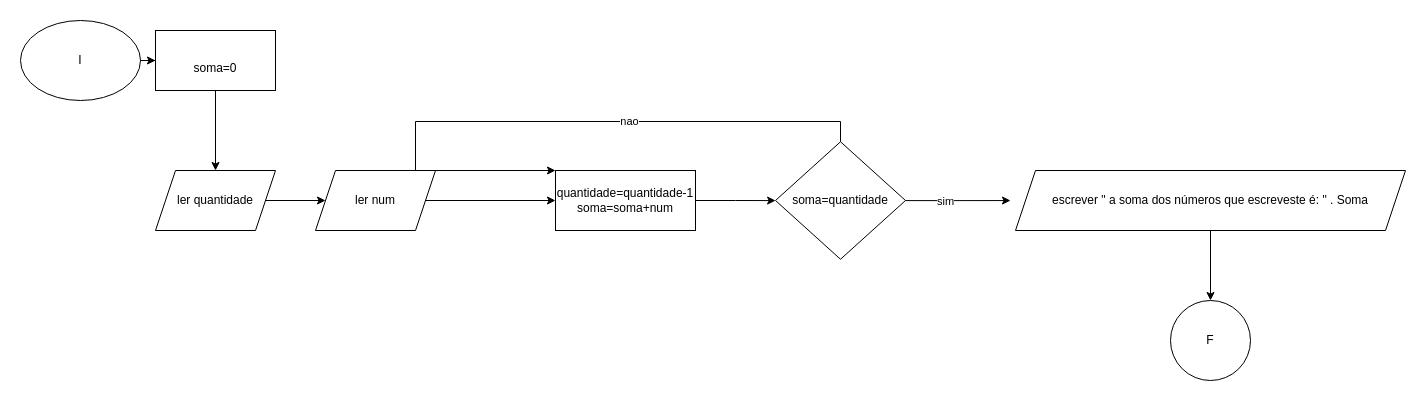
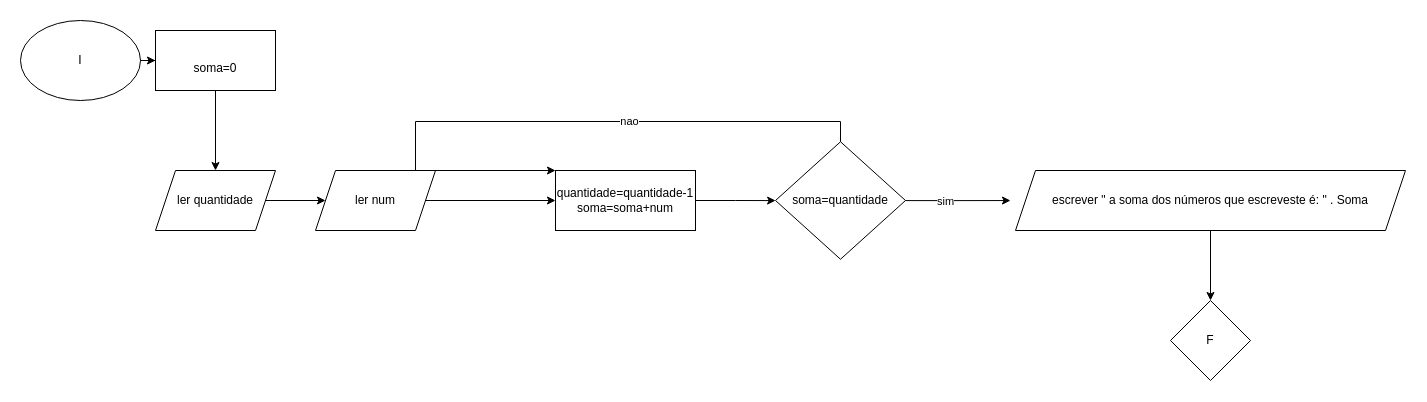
- <mxCell id="19" value="F" style="ellipse;whiteSpace=wrap;html=1;" vertex="1" parent="1"><mxGeometry x="1170" y="300" width="80" height="80" as="geometry" /></mxCell>
+ <mxCell id="19" value="F" style="rhombus;whiteSpace=wrap;html=1;" vertex="1" parent="1"><mxGeometry x="1170" y="300" width="80" height="80" as="geometry" /></mxCell>
